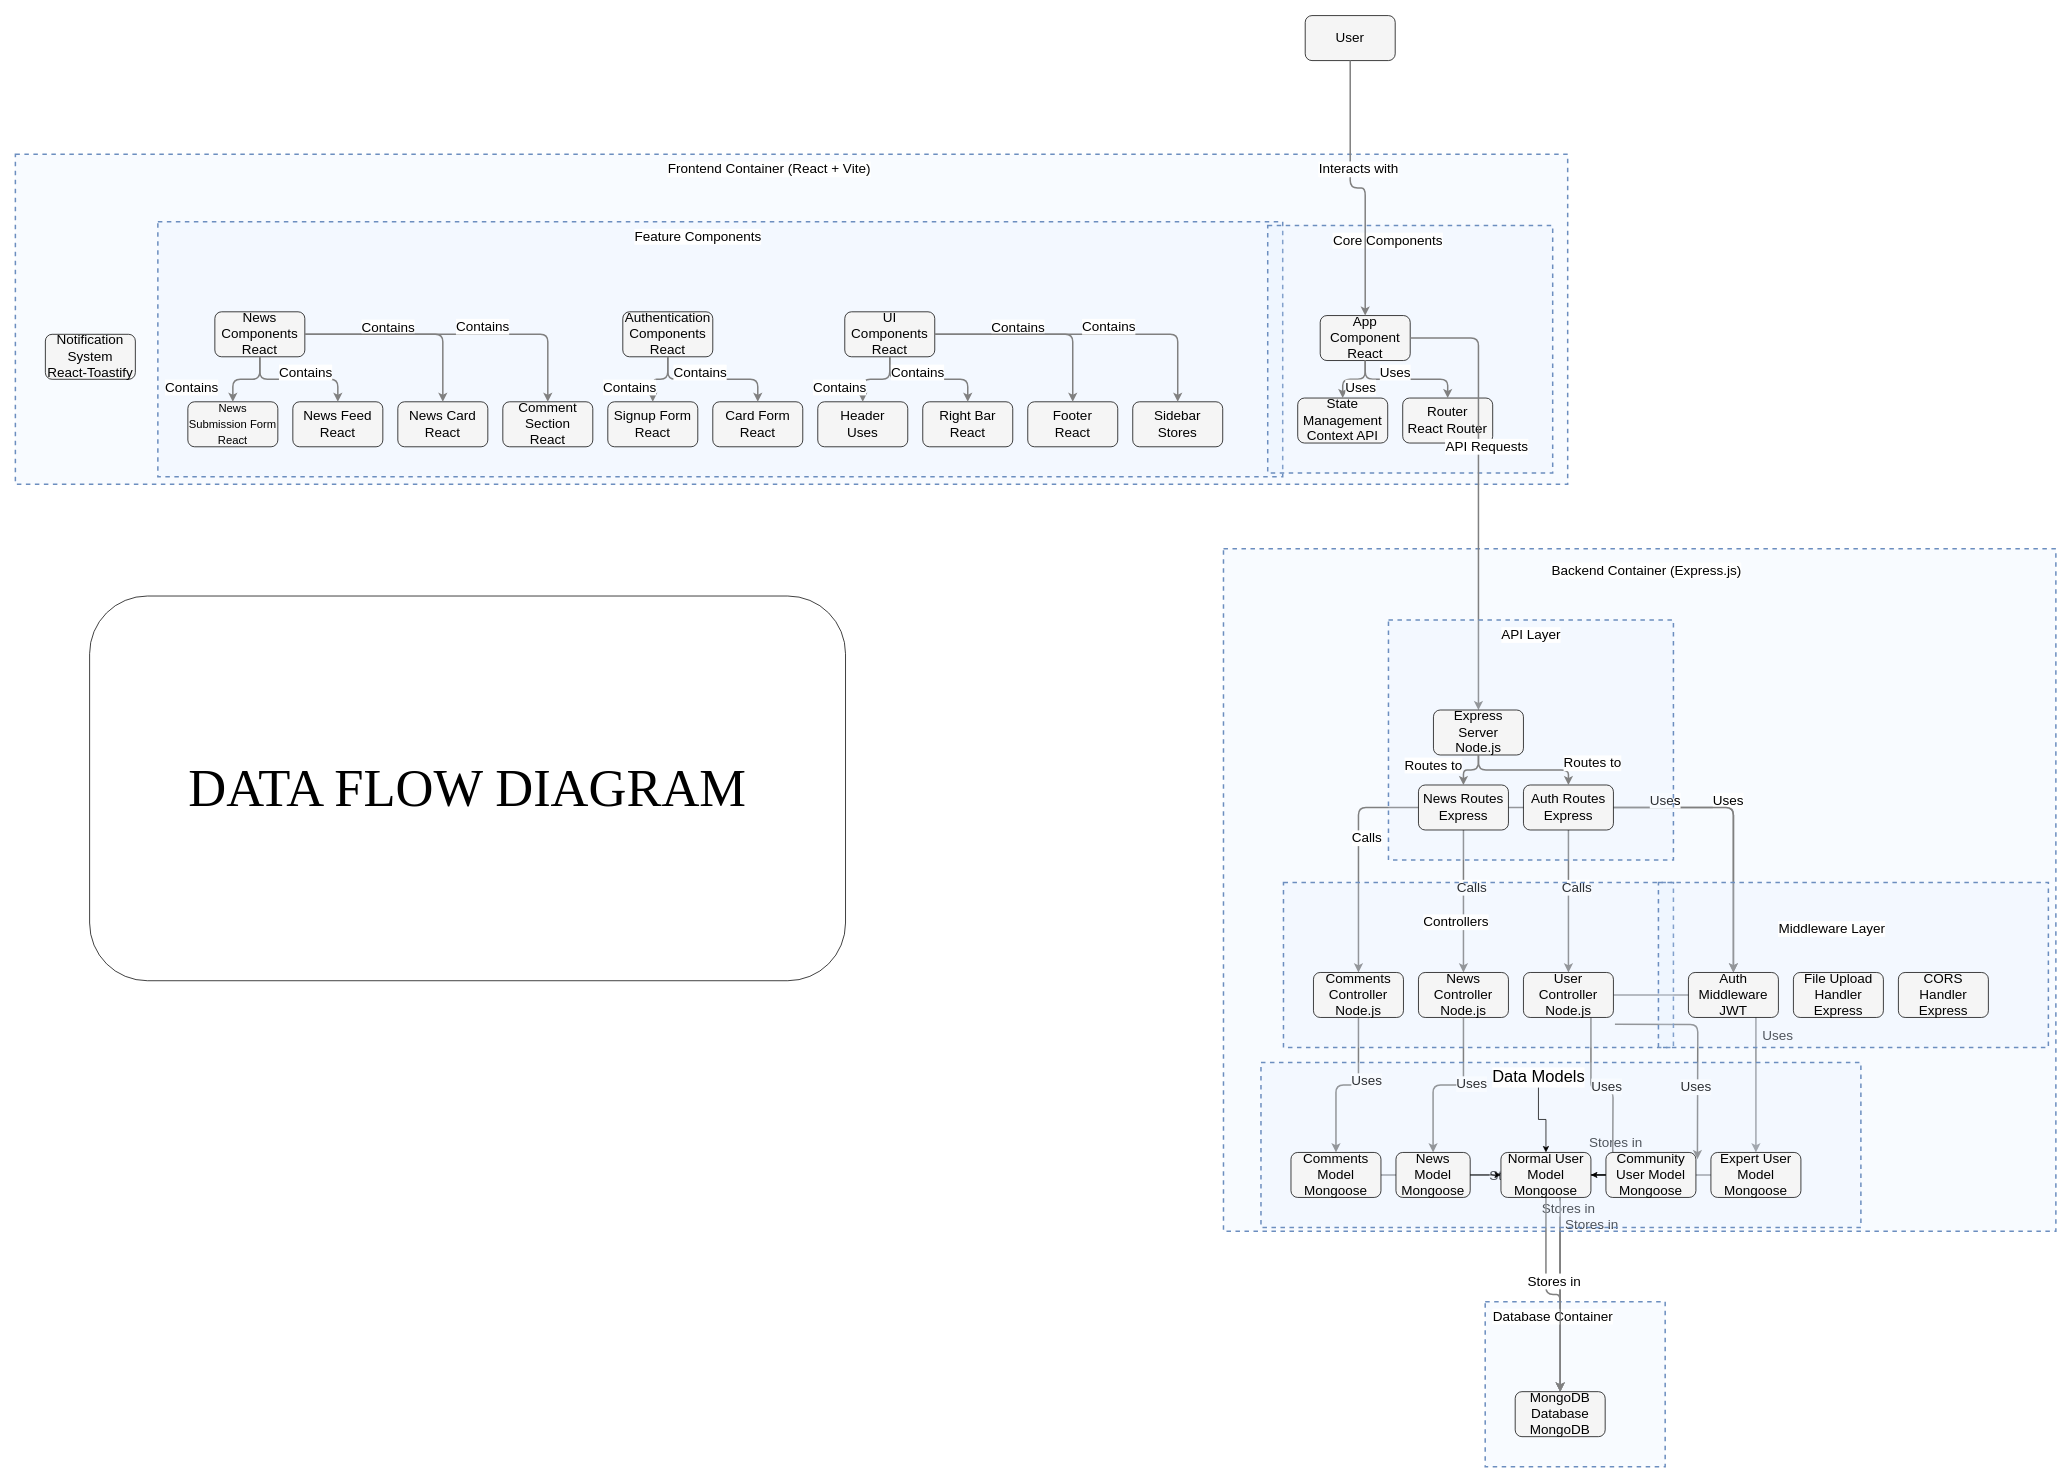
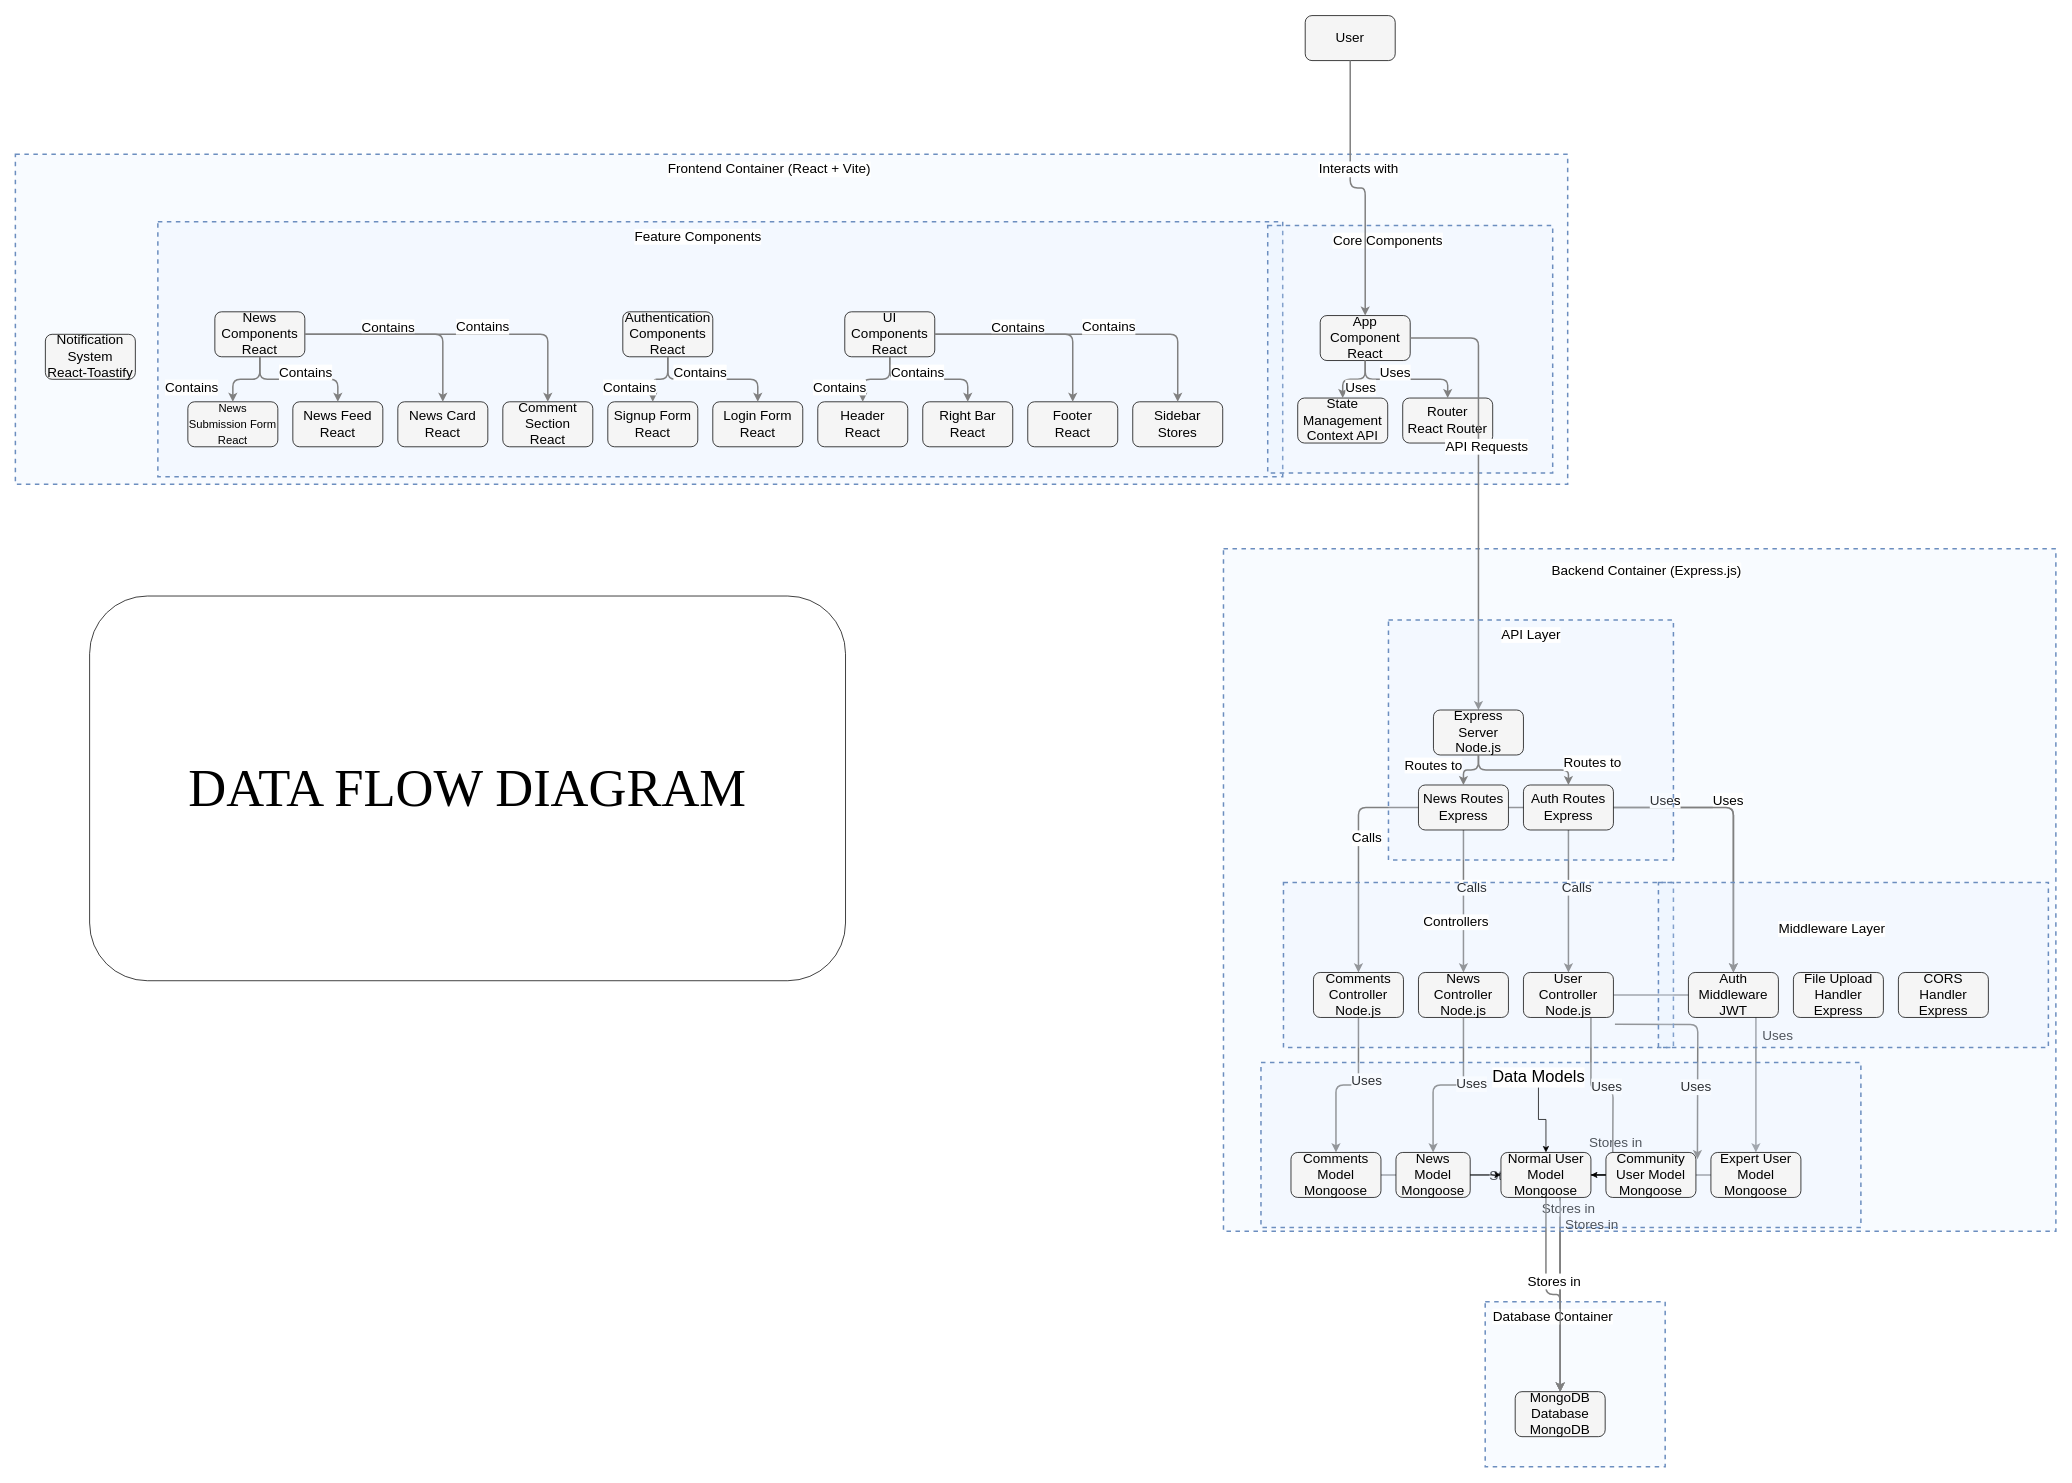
- <mxCell id="22" value="Card Form&lt;br&gt;React" style="rounded=1;whiteSpace=wrap;html=1;fillColor=#f5f5f5;fontSize=18;" vertex="1" parent="18"><mxGeometry x="740" y="240" width="120" height="60" as="geometry" /></mxCell>
+ <mxCell id="22" value="Login Form&lt;br&gt;React" style="rounded=1;whiteSpace=wrap;html=1;fillColor=#f5f5f5;fontSize=18;" vertex="1" parent="18"><mxGeometry x="740" y="240" width="120" height="60" as="geometry" /></mxCell>
- <mxCell id="28" value="Header&lt;br&gt;Uses" style="rounded=1;whiteSpace=wrap;html=1;fillColor=#f5f5f5;fontSize=18;" vertex="1" parent="18"><mxGeometry x="880" y="240" width="120" height="60" as="geometry" /></mxCell>
+ <mxCell id="28" value="Header&lt;br&gt;React" style="rounded=1;whiteSpace=wrap;html=1;fillColor=#f5f5f5;fontSize=18;" vertex="1" parent="18"><mxGeometry x="880" y="240" width="120" height="60" as="geometry" /></mxCell>
